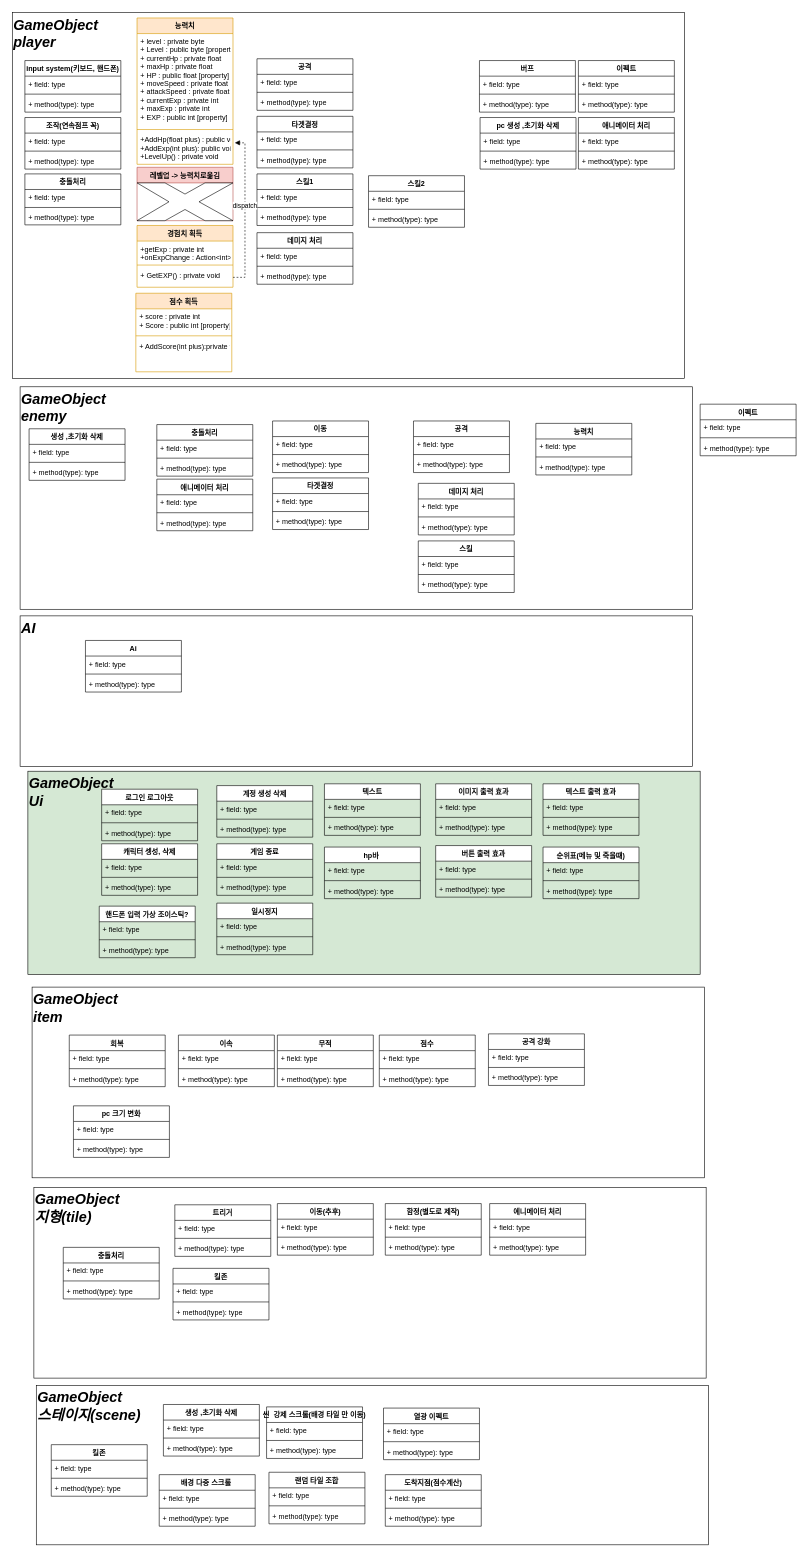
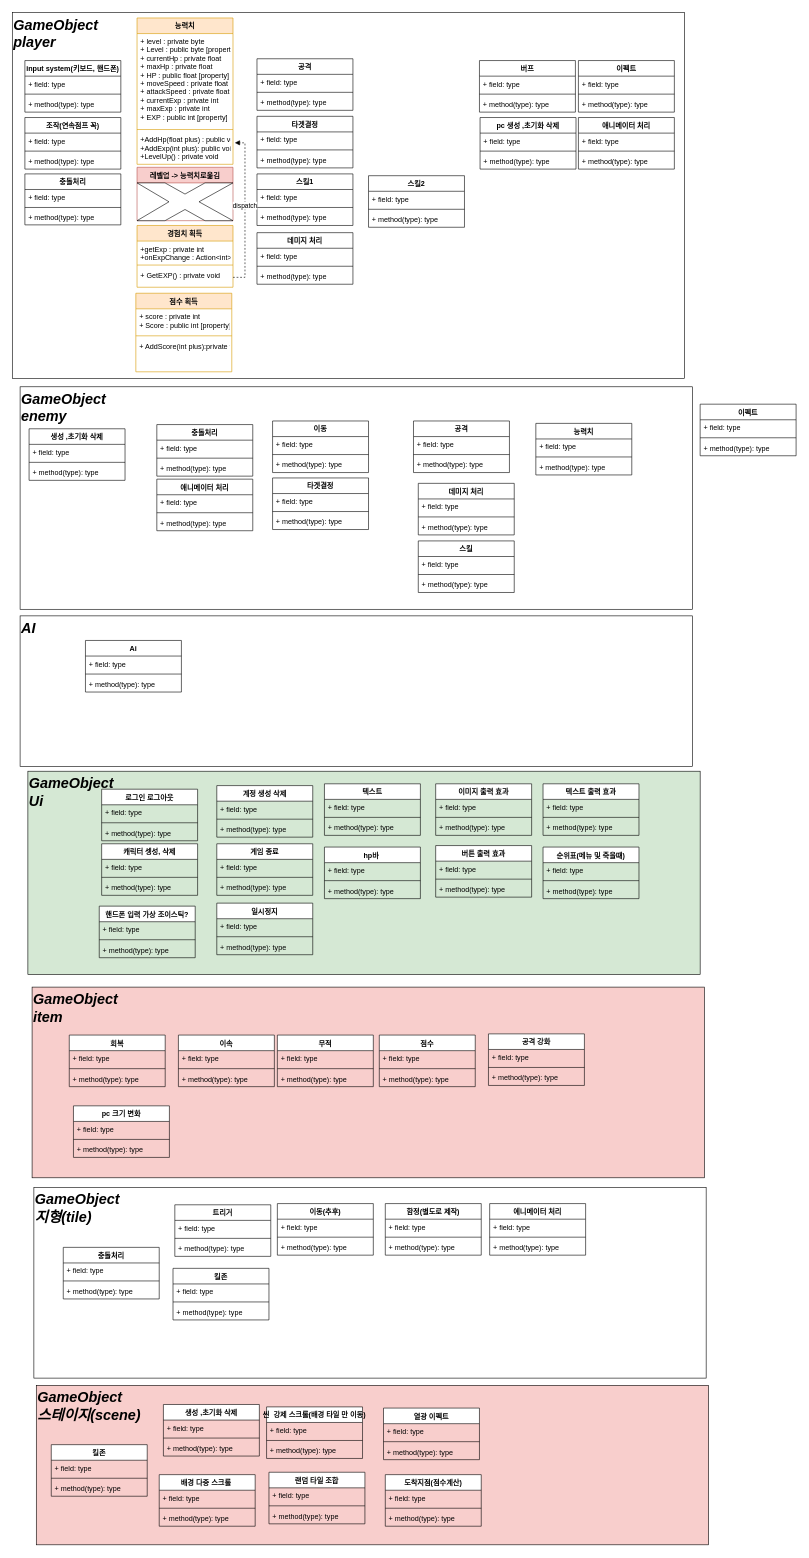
- <mxCell id="140" value="GameObject&lt;br style=&quot;font-size: 24px;&quot;&gt;item" style="html=1;align=left;horizontal=1;verticalAlign=top;fontStyle=3;fontSize=24;movable=1;resizable=1;rotatable=1;deletable=1;editable=1;connectable=1;" parent="1" vertex="1"><mxGeometry x="53" y="1645" width="1121" height="318" as="geometry" /></mxCell>
+ <mxCell id="140" value="GameObject&lt;br style=&quot;font-size: 24px;&quot;&gt;item" style="html=1;align=left;horizontal=1;verticalAlign=top;fontStyle=3;fontSize=24;movable=1;resizable=1;rotatable=1;deletable=1;editable=1;connectable=1;fillColor=#f8cecc;" parent="1" vertex="1"><mxGeometry x="53" y="1645" width="1121" height="318" as="geometry" /></mxCell>
- <mxCell id="190" value="GameObject&lt;br&gt;스테이지(scene)" style="html=1;align=left;horizontal=1;verticalAlign=top;fontStyle=3;fontSize=24;movable=0;resizable=0;rotatable=0;deletable=0;editable=0;connectable=0;" parent="1" vertex="1"><mxGeometry x="60" y="2309" width="1121" height="266" as="geometry" /></mxCell>
+ <mxCell id="190" value="GameObject&lt;br&gt;스테이지(scene)" style="html=1;align=left;horizontal=1;verticalAlign=top;fontStyle=3;fontSize=24;movable=0;resizable=0;rotatable=0;deletable=0;editable=0;connectable=0;fillColor=#f8cecc;" parent="1" vertex="1"><mxGeometry x="60" y="2309" width="1121" height="266" as="geometry" /></mxCell>
